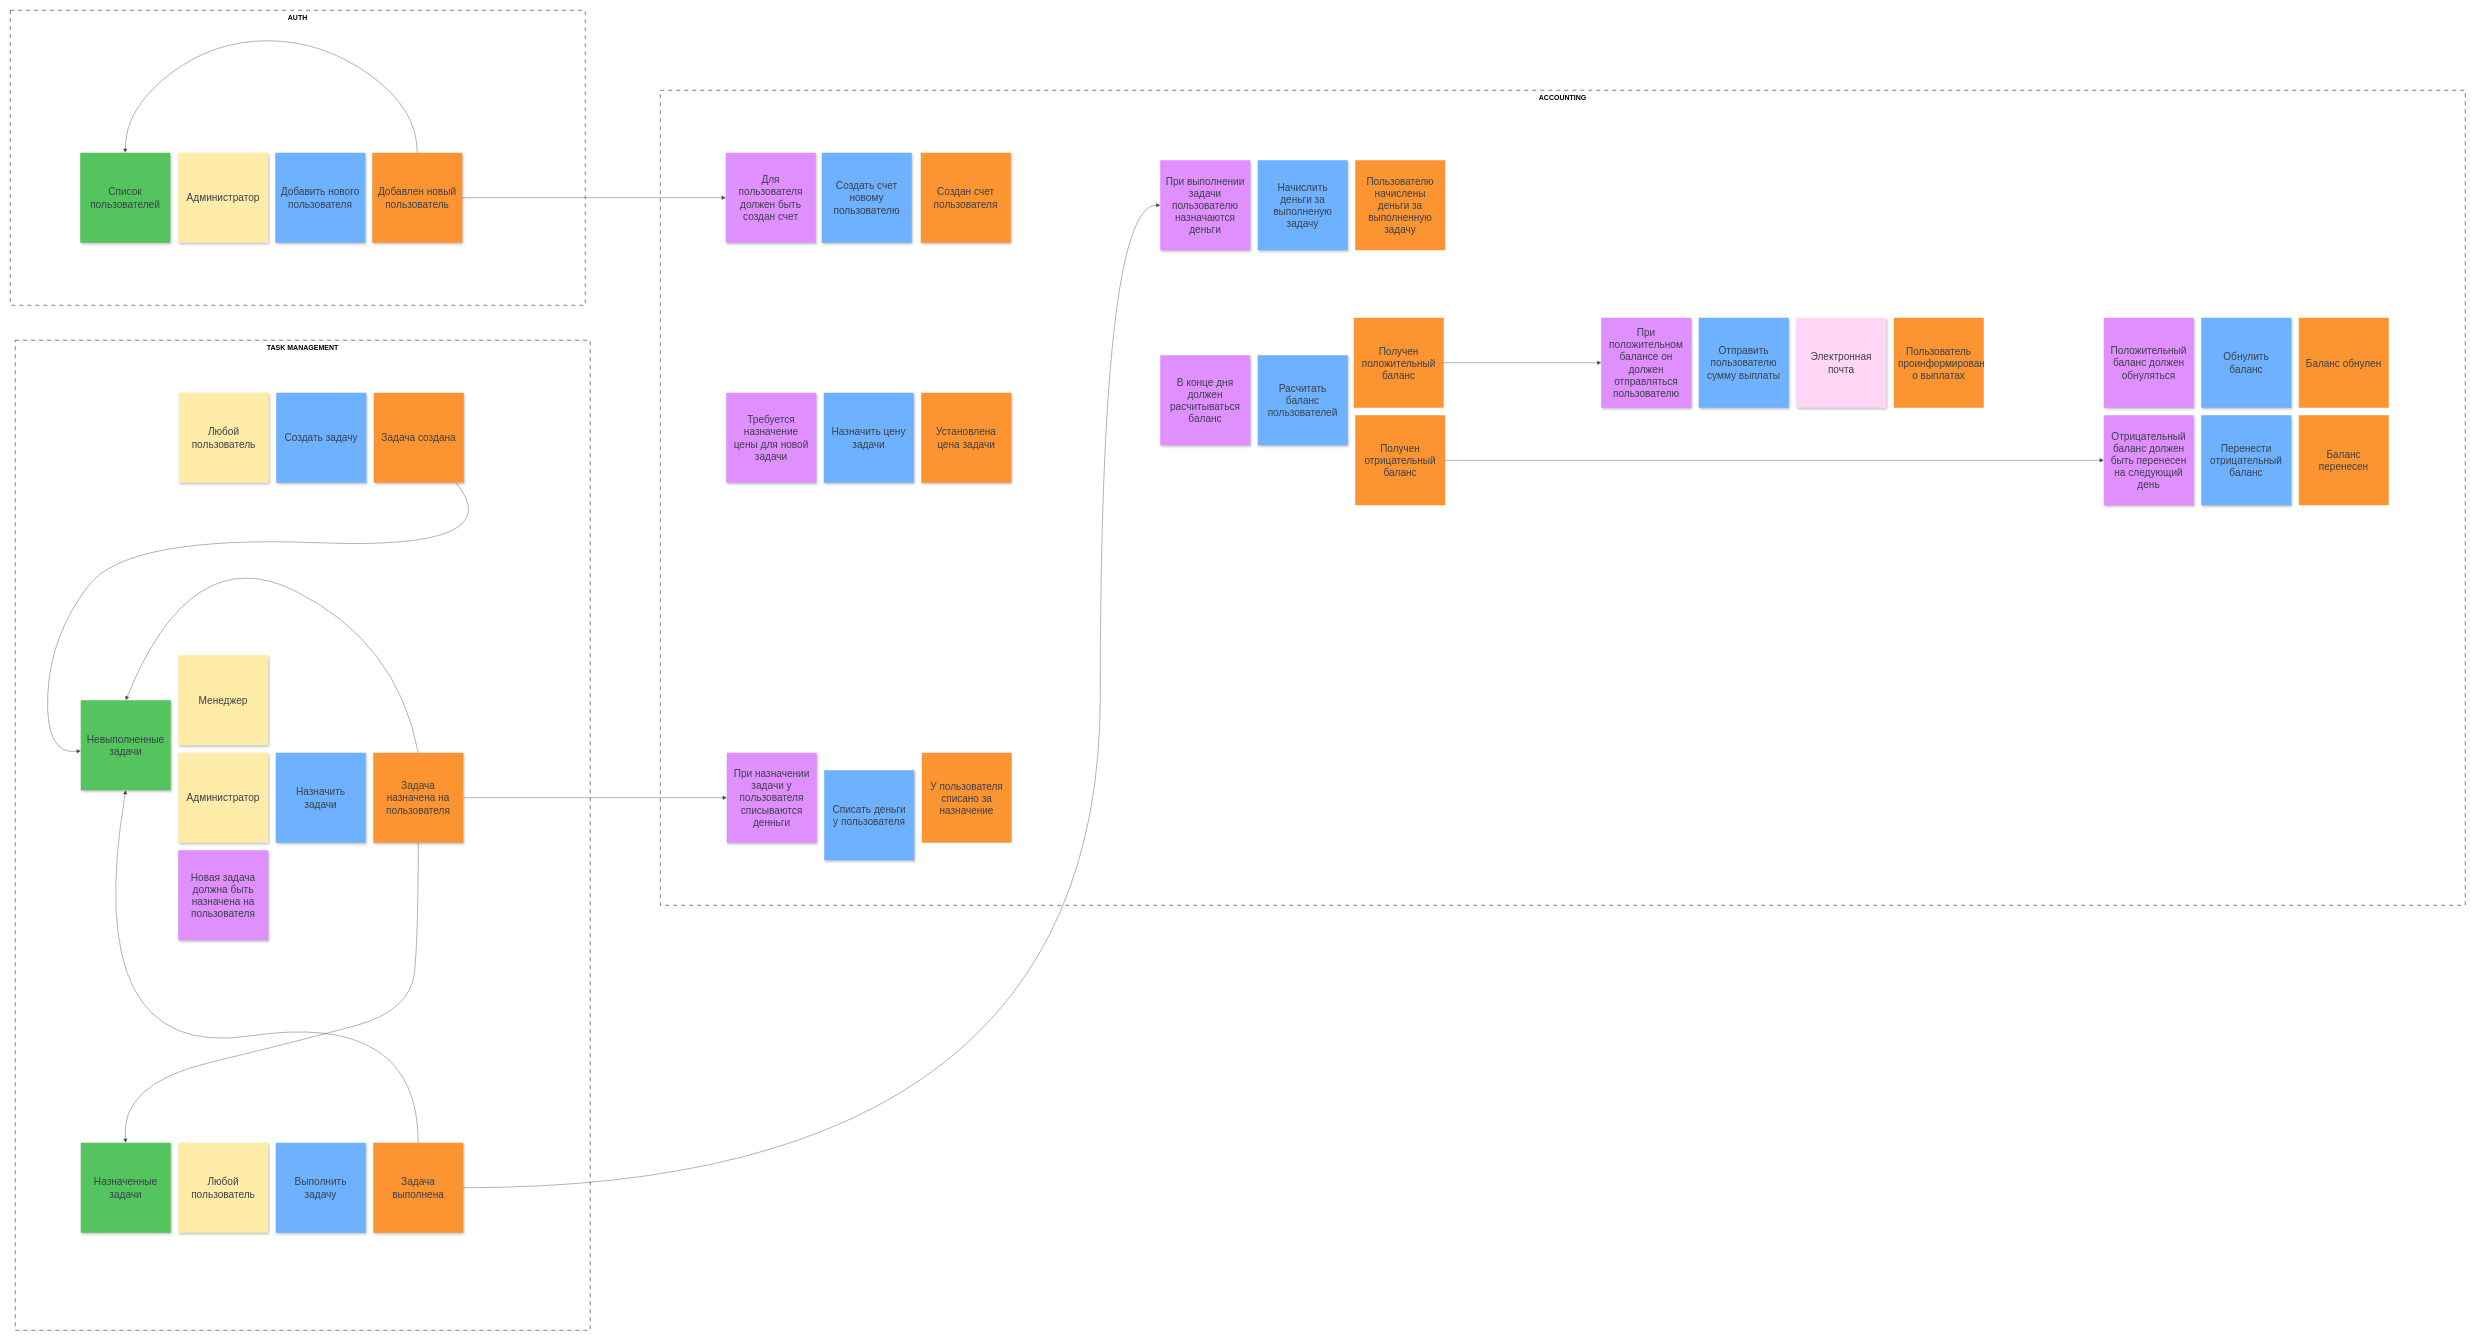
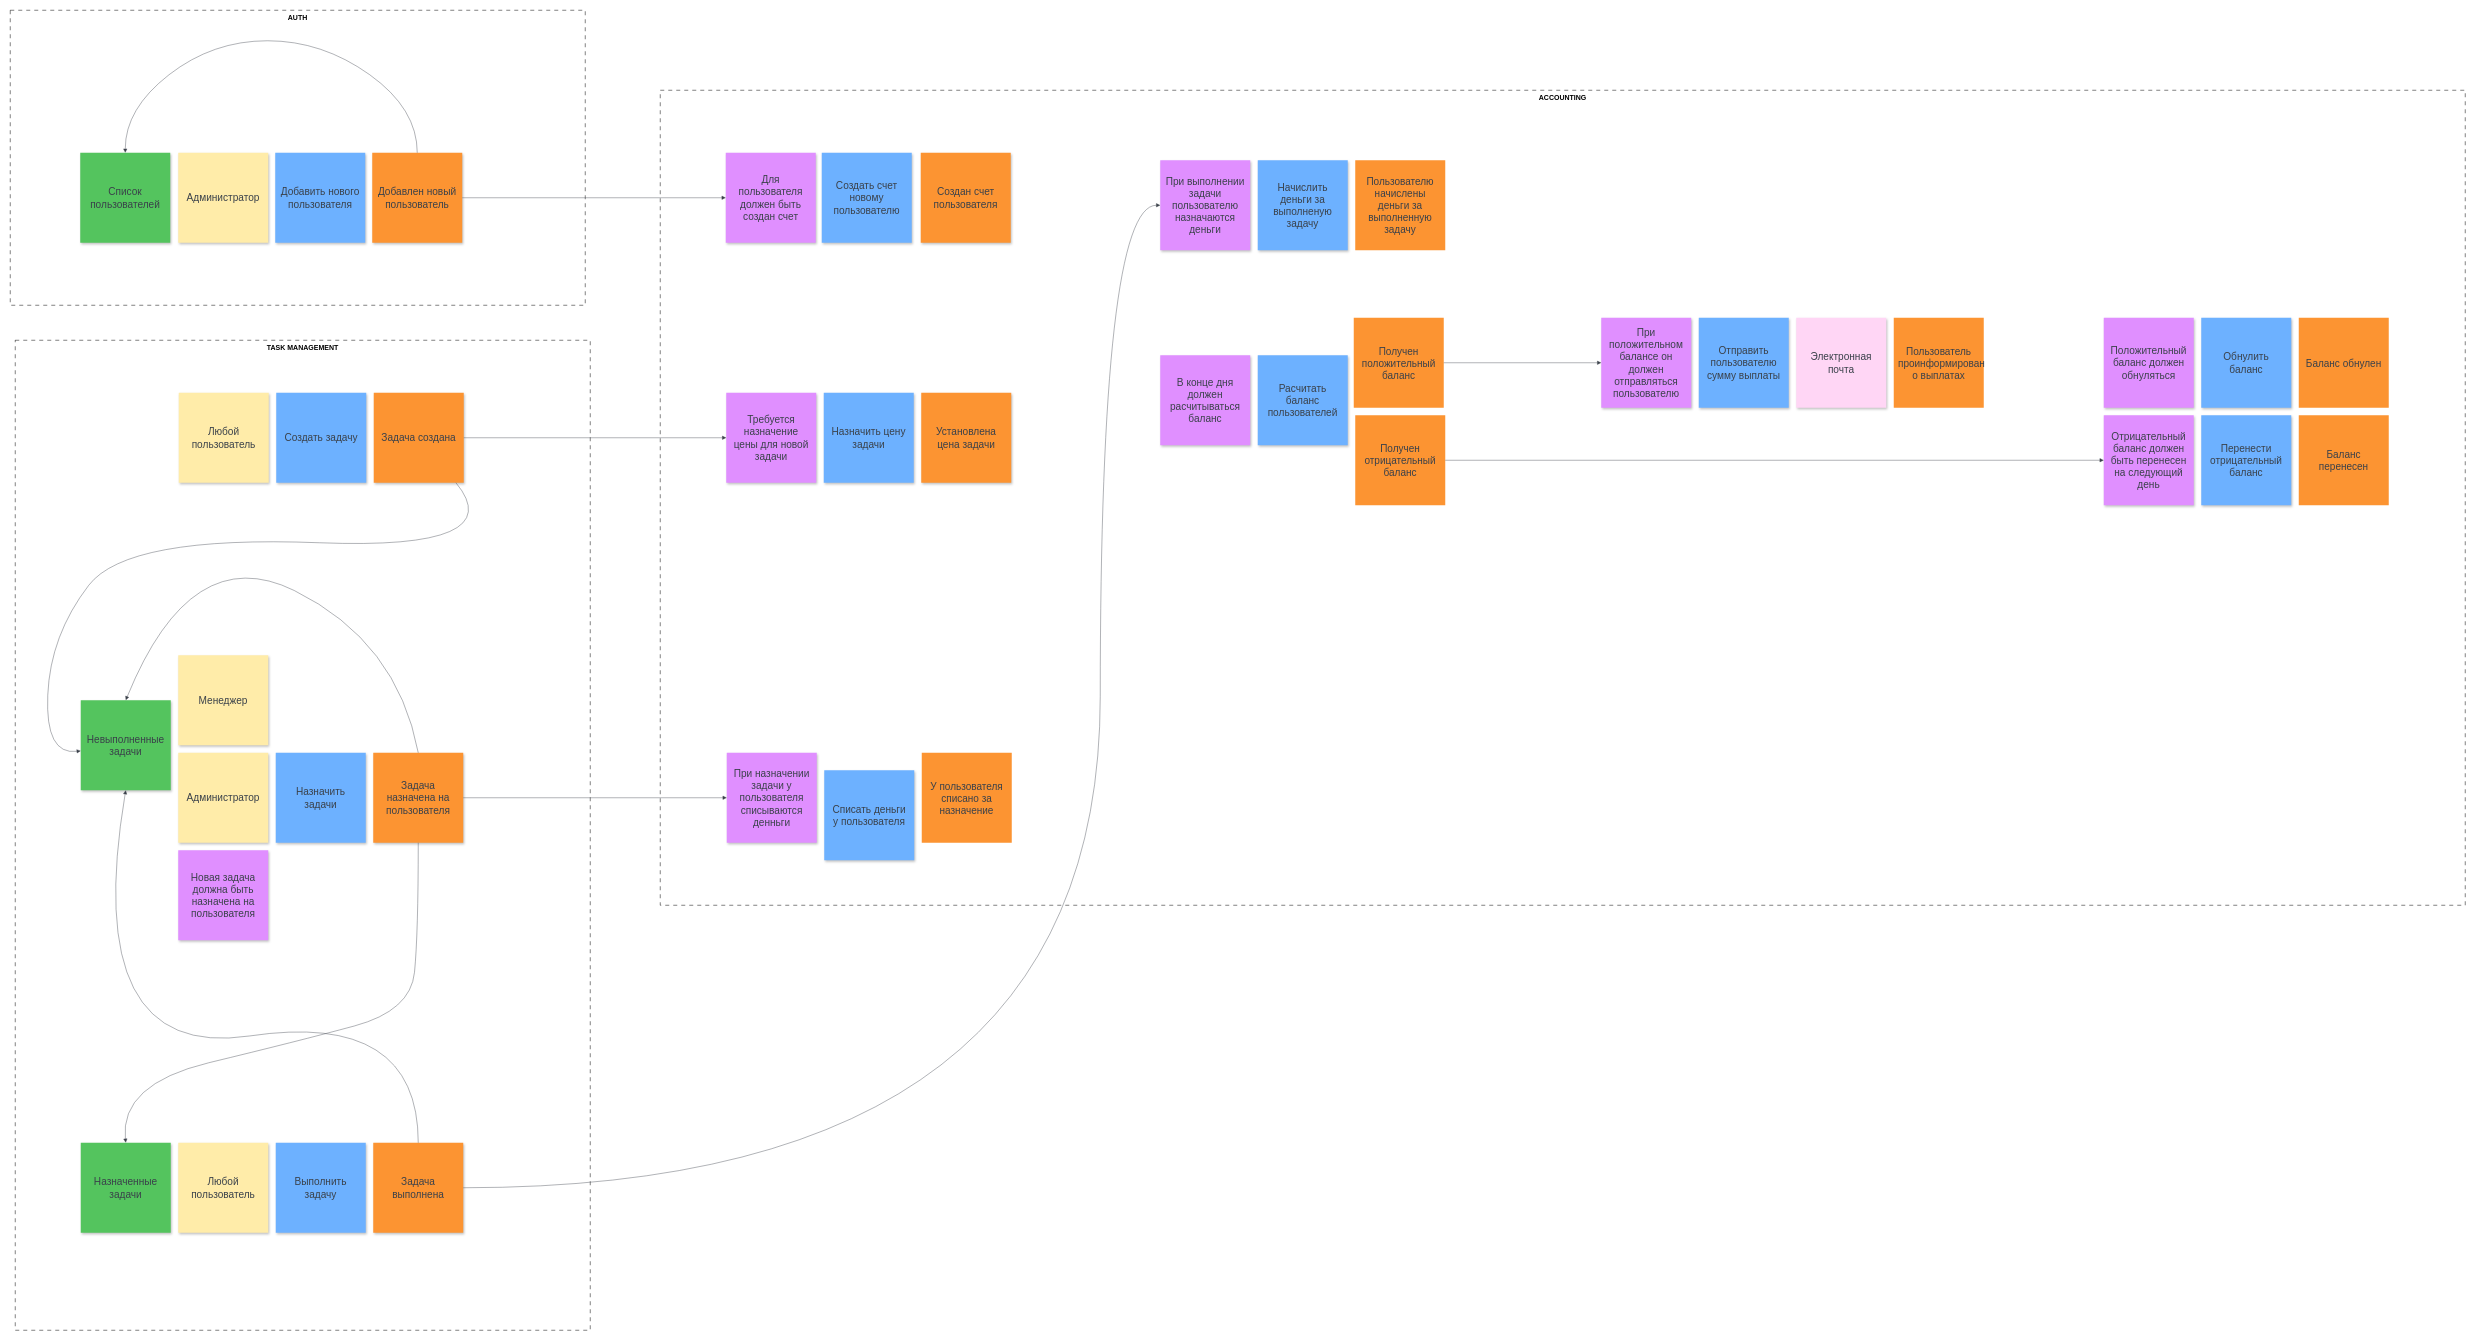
+ <mxCell id="11" value="" style="html=1;jettySize=18;whiteSpace=wrap;fontSize=13;strokeColor=#3a414a;strokeOpacity=100;strokeWidth=0.8;rounded=1;arcSize=12;edgeStyle=orthogonalEdgeStyle;startArrow=none;endArrow=block;endFill=1;exitX=1;exitY=0.5;exitPerimeter=0;entryX=0;entryY=0.5;entryPerimeter=0;lucidId=W-sddjJOflag;" parent="1" source="9" target="8" edge="1"><mxGeometry width="100" height="100" relative="1" as="geometry"><Array as="points" /></mxGeometry></mxCell>
